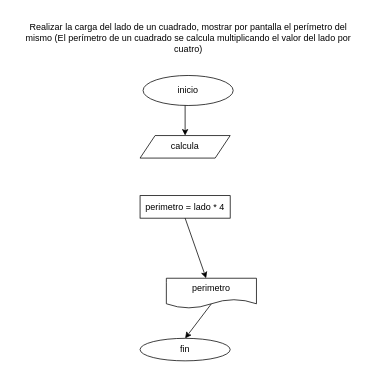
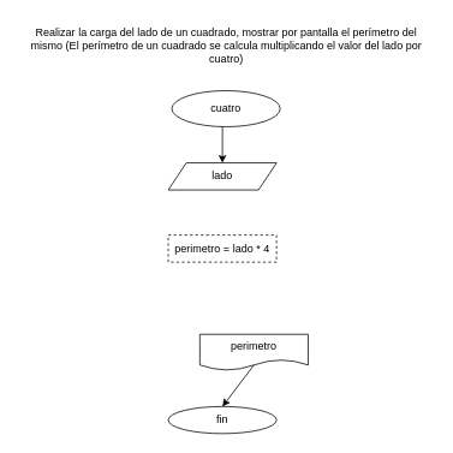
- <mxCell id="3" value="inicio" style="ellipse;whiteSpace=wrap;html=1;" vertex="1" parent="1"><mxGeometry x="190" y="100" width="120" height="40" as="geometry" /></mxCell>
+ <mxCell id="3" value="cuatro" style="ellipse;whiteSpace=wrap;html=1;" vertex="1" parent="1"><mxGeometry x="190" y="100" width="120" height="40" as="geometry" /></mxCell>
- <mxCell id="5" value="calcula" style="shape=parallelogram;perimeter=parallelogramPerimeter;whiteSpace=wrap;html=1;fixedSize=1;" vertex="1" parent="1"><mxGeometry x="186" y="180" width="120" height="30" as="geometry" /></mxCell>
+ <mxCell id="5" value="lado" style="shape=parallelogram;perimeter=parallelogramPerimeter;whiteSpace=wrap;html=1;fixedSize=1;" vertex="1" parent="1"><mxGeometry x="186" y="180" width="120" height="30" as="geometry" /></mxCell>
- <mxCell id="6" value="perimetro = lado * 4" style="rounded=0;whiteSpace=wrap;html=1;" vertex="1" parent="1"><mxGeometry x="186" y="260" width="120" height="30" as="geometry" /></mxCell>
+ <mxCell id="6" value="perimetro = lado * 4" style="rounded=0;whiteSpace=wrap;html=1;dashed=1;" vertex="1" parent="1"><mxGeometry x="186" y="260" width="120" height="30" as="geometry" /></mxCell>
- <mxCell id="7" value="" style="endArrow=classic;html=1;rounded=0;exitX=0.5;exitY=1;exitDx=0;exitDy=0;" edge="1" parent="1" source="6" target="8"><mxGeometry width="50" height="50" relative="1" as="geometry"><mxPoint x="226" y="250" as="sourcePoint" /><mxPoint x="246" y="350" as="targetPoint" /></mxGeometry></mxCell>
